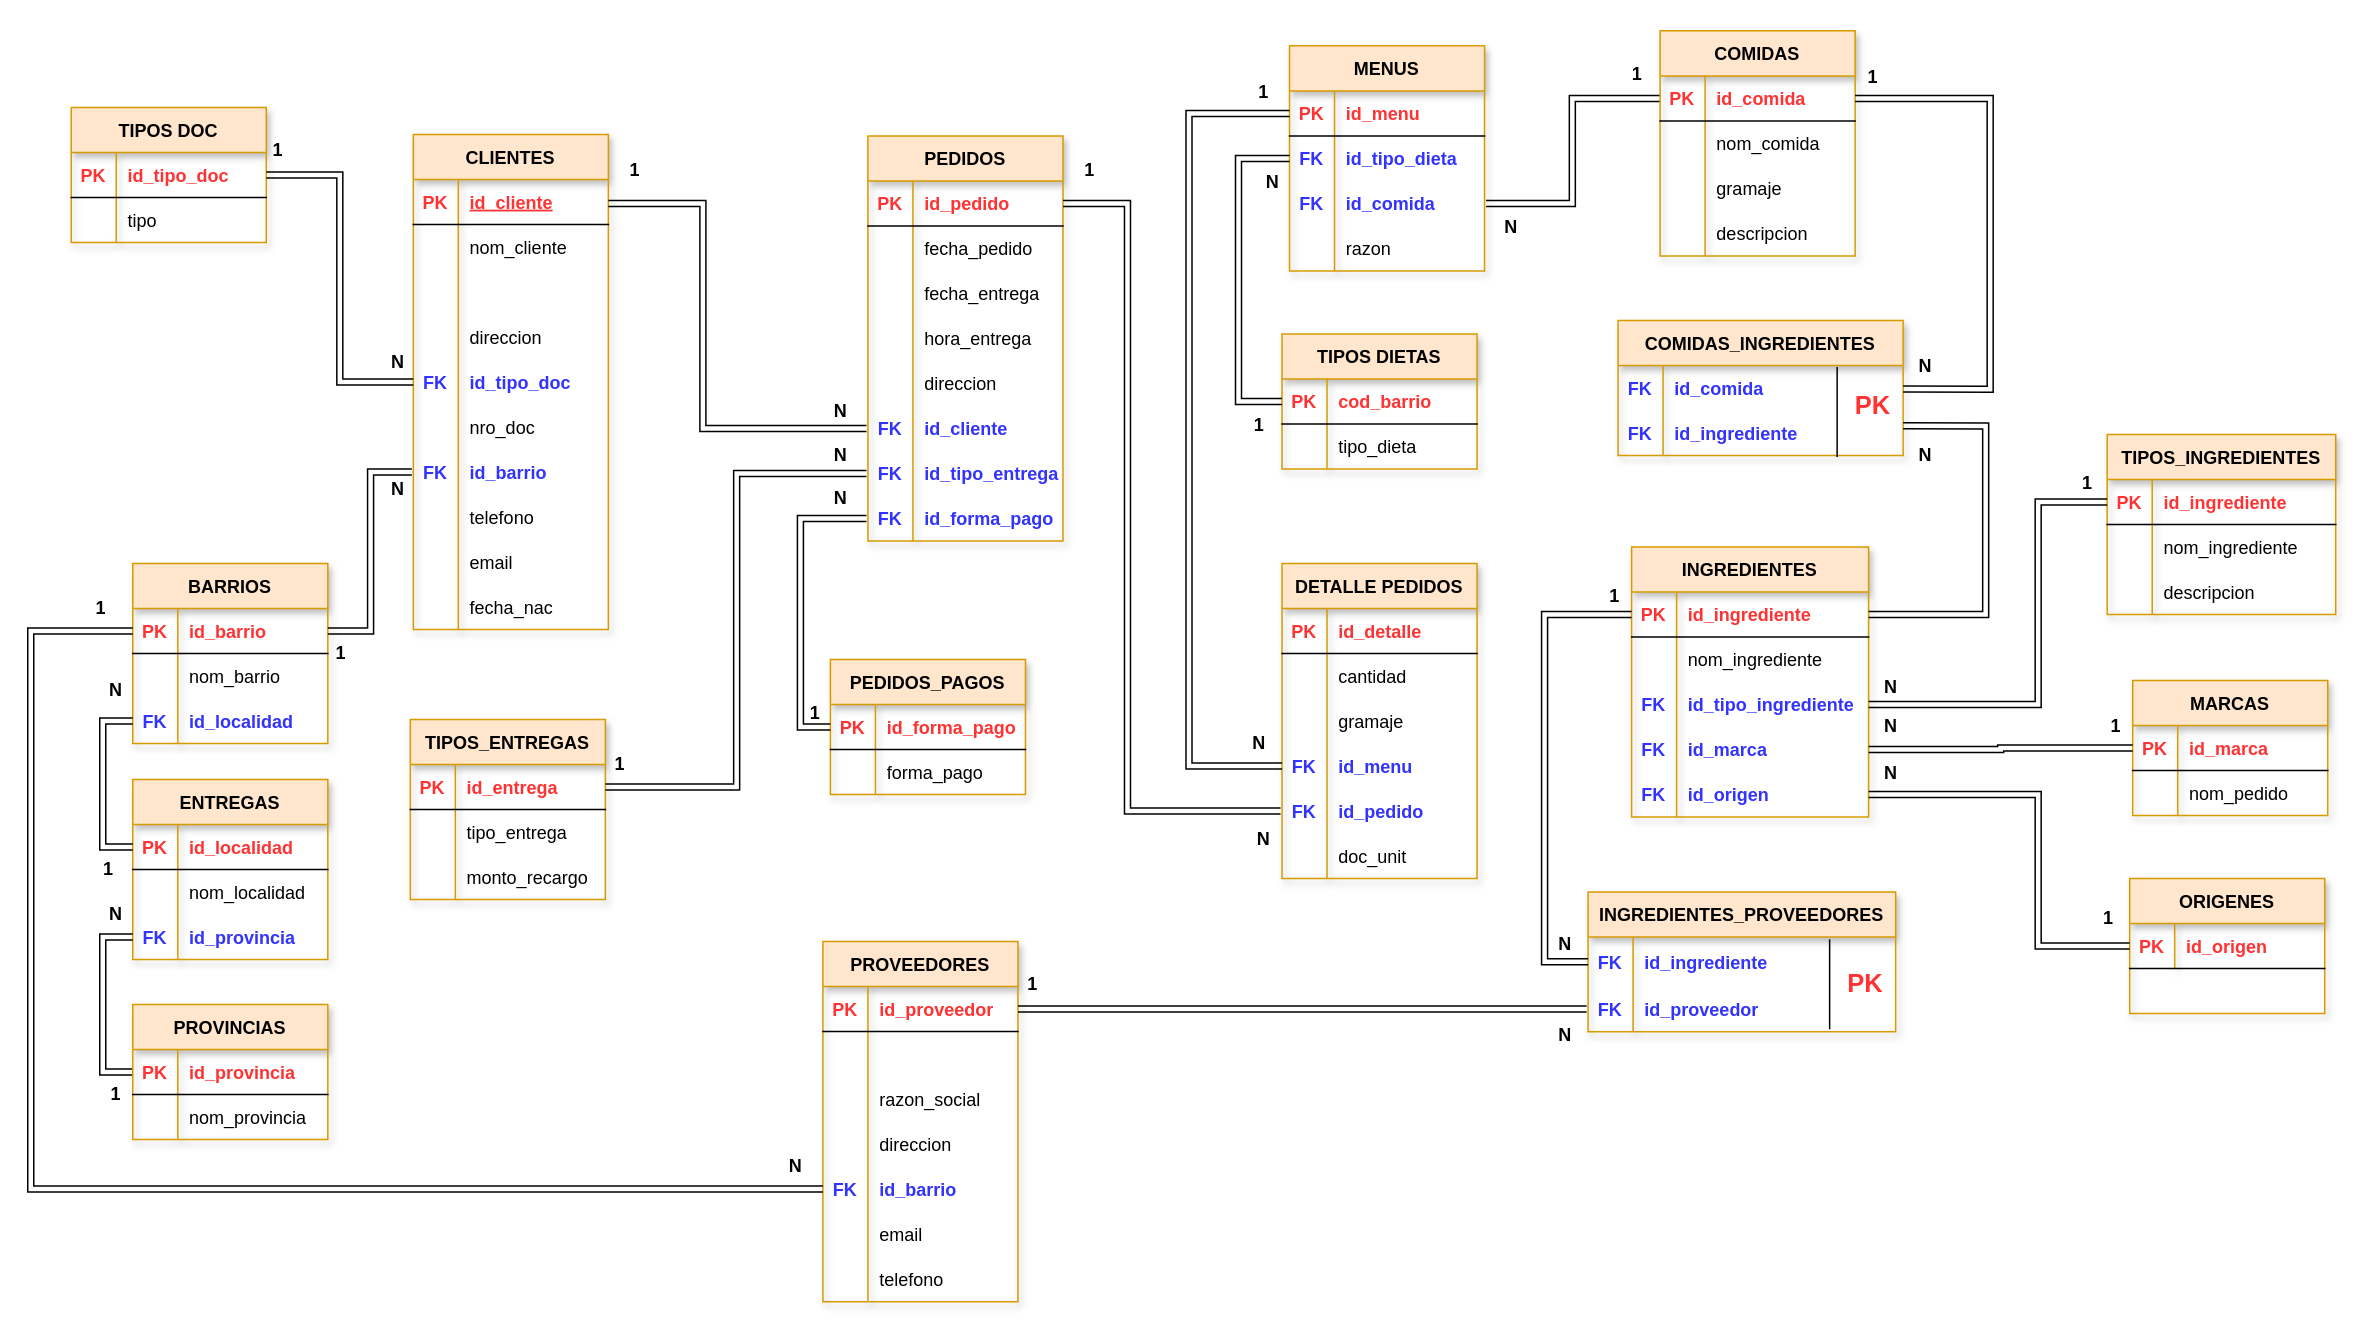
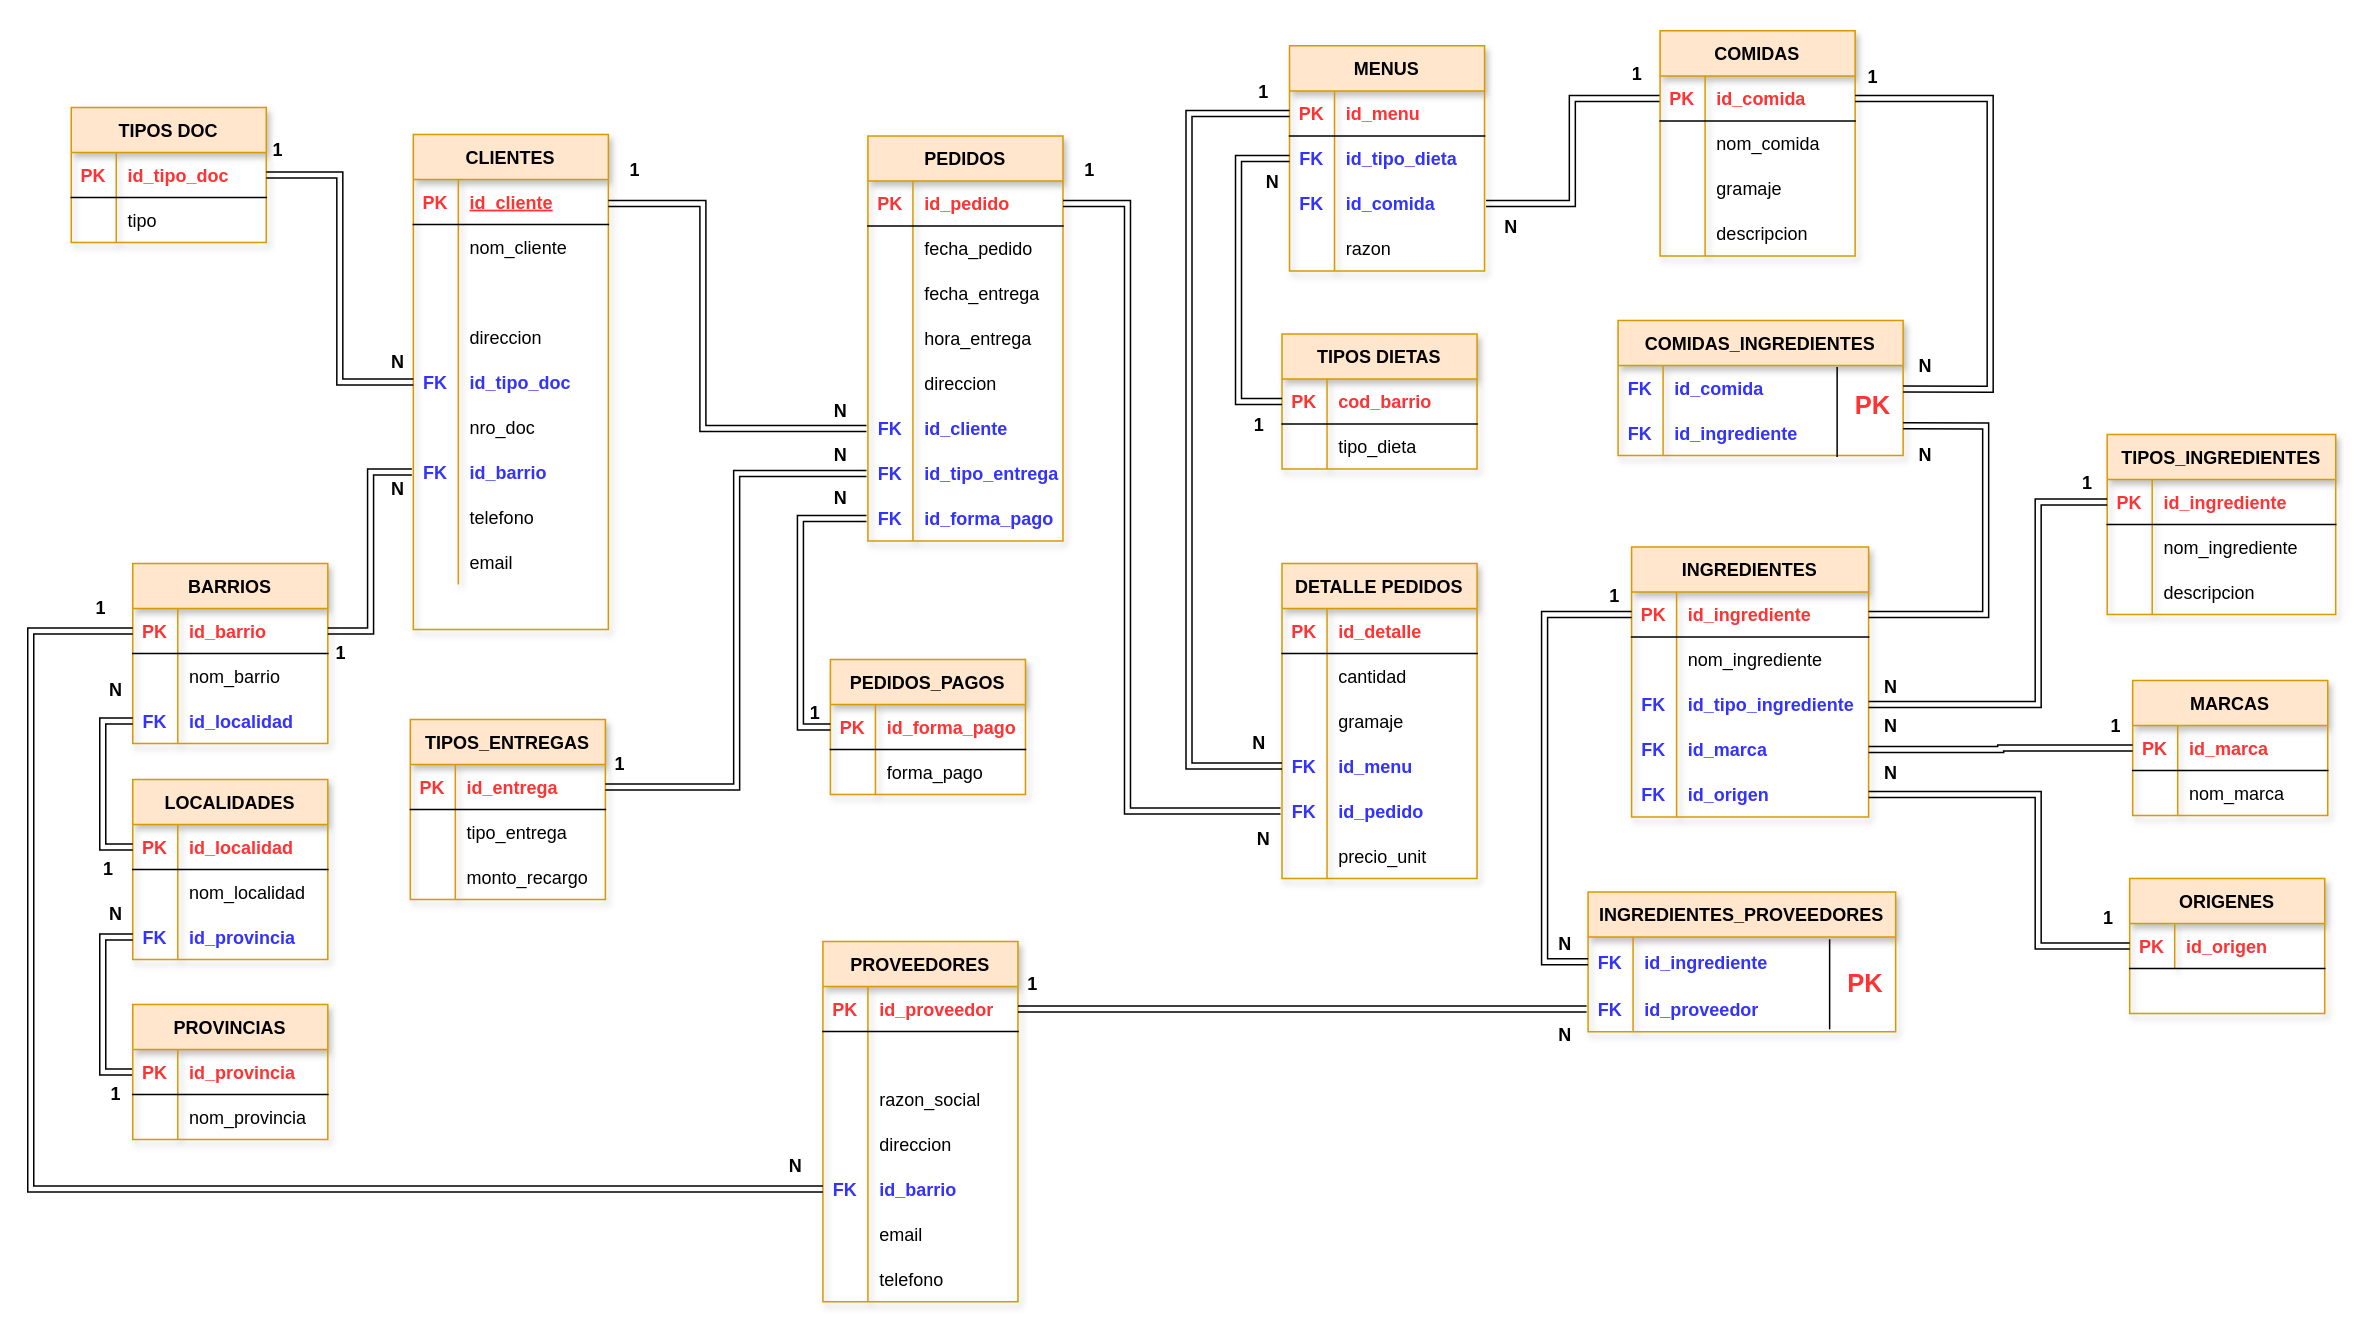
- <mxCell id="47" value="fecha_nac" style="shape=partialRectangle;connectable=0;fillColor=none;top=0;left=0;bottom=0;right=0;align=left;spacingLeft=6;overflow=hidden;" parent="45" vertex="1"><mxGeometry x="30" width="100" height="30" as="geometry" /></mxCell>
- <mxCell id="143" value="nom_pedido" style="shape=partialRectangle;connectable=0;fillColor=none;top=0;left=0;bottom=0;right=0;align=left;spacingLeft=6;overflow=hidden;" parent="141" vertex="1"><mxGeometry x="30" width="100" height="30" as="geometry" /></mxCell>
+ <mxCell id="143" value="nom_marca" style="shape=partialRectangle;connectable=0;fillColor=none;top=0;left=0;bottom=0;right=0;align=left;spacingLeft=6;overflow=hidden;" parent="141" vertex="1"><mxGeometry x="30" width="100" height="30" as="geometry" /></mxCell>
- <mxCell id="58" value="ENTREGAS" style="shape=table;startSize=30;container=1;collapsible=1;childLayout=tableLayout;fixedRows=1;rowLines=0;fontStyle=1;align=center;resizeLast=1;fillColor=#ffe6cc;strokeColor=#d79b00;shadow=1;" parent="1" vertex="1"><mxGeometry x="88" y="519" width="130" height="120" as="geometry"><mxRectangle x="220" y="70" width="60" height="30" as="alternateBounds" /></mxGeometry></mxCell>
+ <mxCell id="58" value="LOCALIDADES" style="shape=table;startSize=30;container=1;collapsible=1;childLayout=tableLayout;fixedRows=1;rowLines=0;fontStyle=1;align=center;resizeLast=1;fillColor=#ffe6cc;strokeColor=#d79b00;shadow=1;" parent="1" vertex="1"><mxGeometry x="88" y="519" width="130" height="120" as="geometry"><mxRectangle x="220" y="70" width="60" height="30" as="alternateBounds" /></mxGeometry></mxCell>
- <mxCell id="119" value="doc_unit" style="shape=partialRectangle;connectable=0;fillColor=none;top=0;left=0;bottom=0;right=0;align=left;spacingLeft=6;overflow=hidden;perimeterSpacing=1;fontStyle=0;strokeColor=#3333FF;" parent="117" vertex="1"><mxGeometry x="30" width="100" height="30" as="geometry" /></mxCell>
+ <mxCell id="119" value="precio_unit" style="shape=partialRectangle;connectable=0;fillColor=none;top=0;left=0;bottom=0;right=0;align=left;spacingLeft=6;overflow=hidden;perimeterSpacing=1;fontStyle=0;strokeColor=#3333FF;" parent="117" vertex="1"><mxGeometry x="30" width="100" height="30" as="geometry" /></mxCell>
